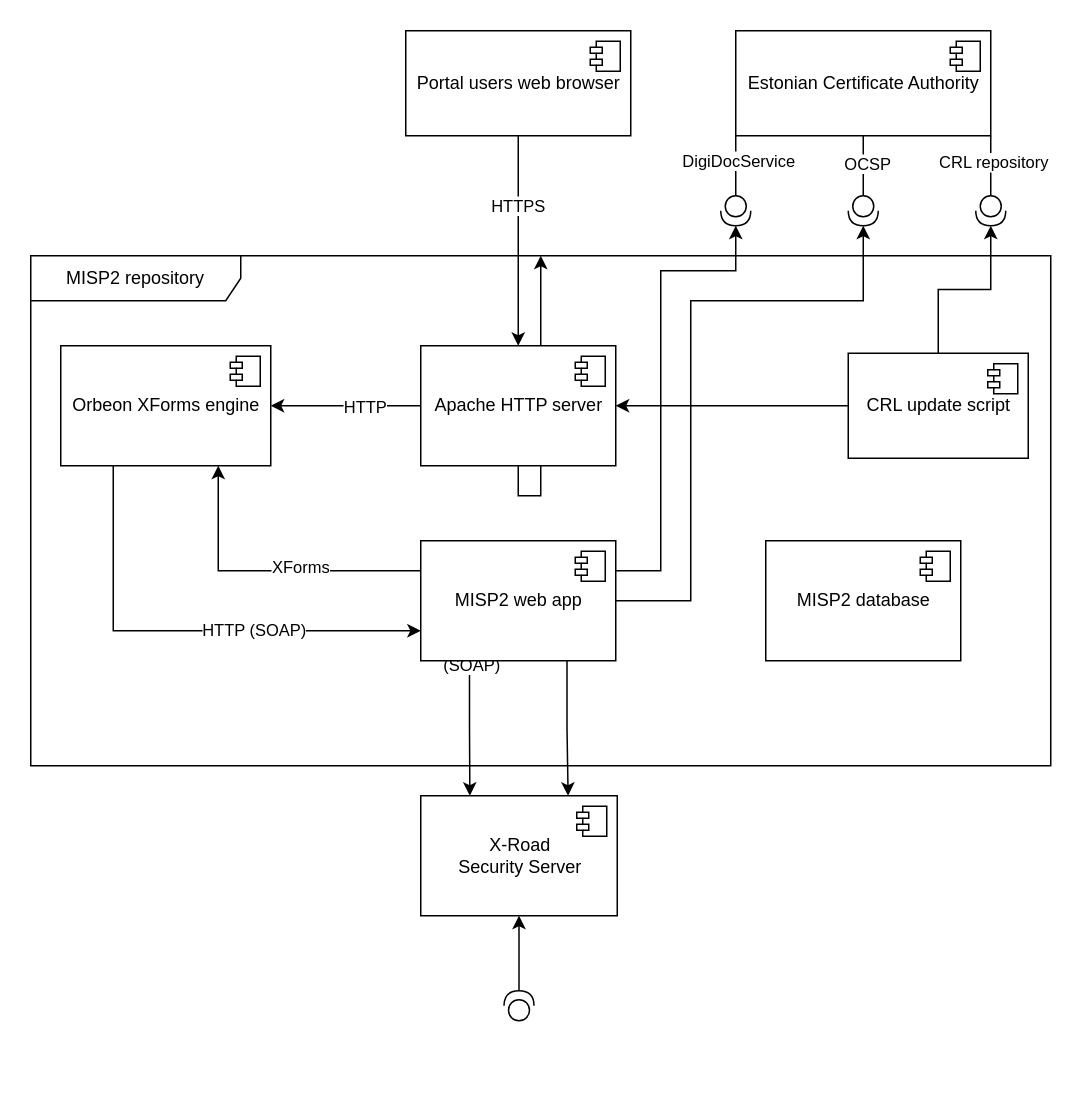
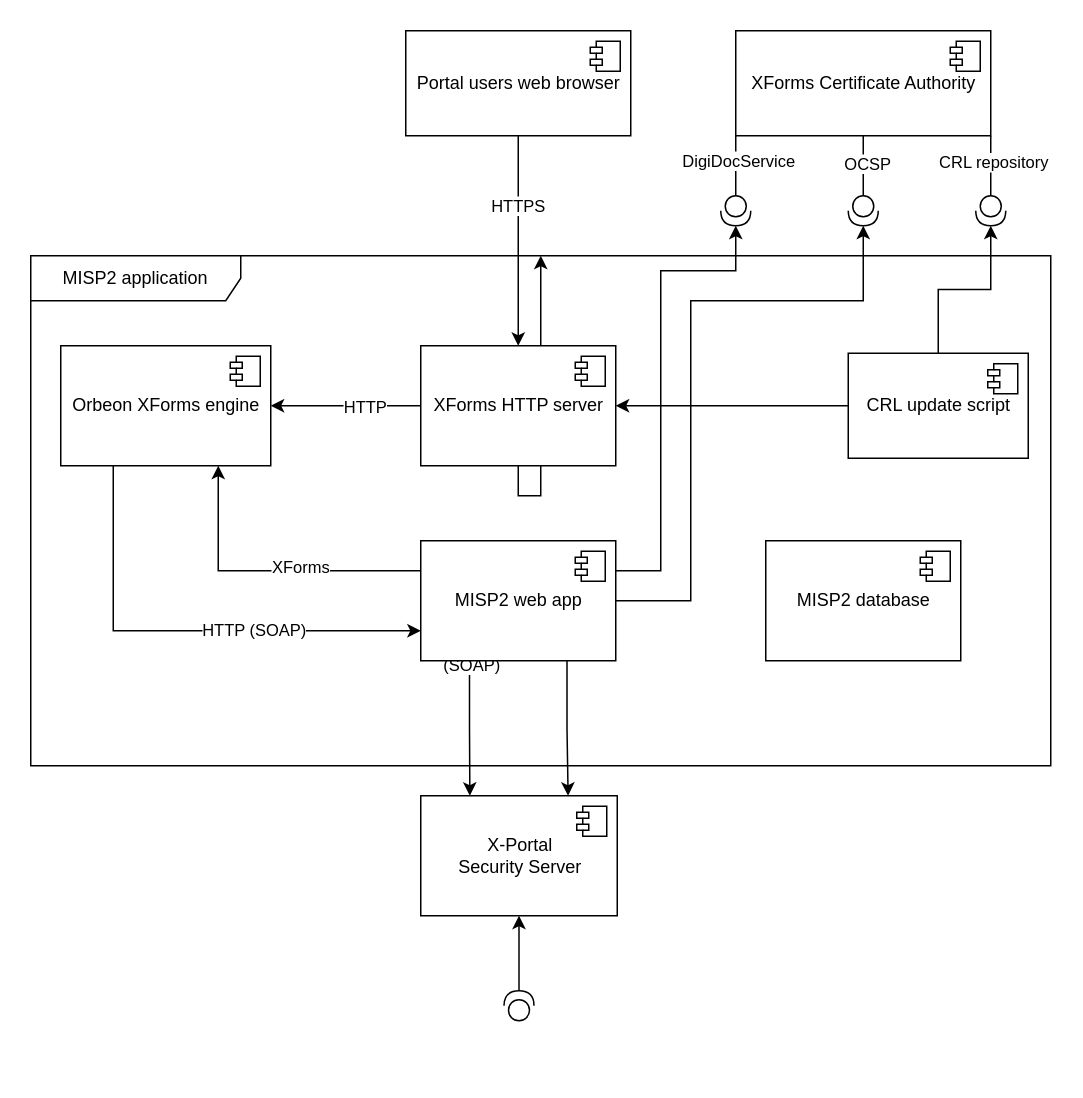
- <mxCell id="11" value="Estonian Certificate Authority" style="html=1;dropTarget=0;" vertex="1" parent="1"><mxGeometry x="490" y="20" width="170" height="70" as="geometry" /></mxCell>
+ <mxCell id="11" value="XForms Certificate Authority" style="html=1;dropTarget=0;" vertex="1" parent="1"><mxGeometry x="490" y="20" width="170" height="70" as="geometry" /></mxCell>
- <mxCell id="13" value="MISP2 repository" style="shape=umlFrame;whiteSpace=wrap;html=1;width=140;height=30;" vertex="1" parent="1"><mxGeometry x="20" y="170" width="680" height="340" as="geometry" /></mxCell>
+ <mxCell id="13" value="MISP2 application" style="shape=umlFrame;whiteSpace=wrap;html=1;width=140;height=30;" vertex="1" parent="1"><mxGeometry x="20" y="170" width="680" height="340" as="geometry" /></mxCell>
- <mxCell id="17" value="Apache HTTP server" style="html=1;dropTarget=0;" vertex="1" parent="1"><mxGeometry x="280" y="230" width="130" height="80" as="geometry" /></mxCell>
+ <mxCell id="17" value="XForms HTTP server" style="html=1;dropTarget=0;" vertex="1" parent="1"><mxGeometry x="280" y="230" width="130" height="80" as="geometry" /></mxCell>
- <mxCell id="35" value="X-Road&lt;br&gt;Security Server" style="html=1;dropTarget=0;" vertex="1" parent="1"><mxGeometry x="280" y="530" width="131" height="80" as="geometry" /></mxCell>
+ <mxCell id="35" value="X-Portal&lt;br&gt;Security Server" style="html=1;dropTarget=0;" vertex="1" parent="1"><mxGeometry x="280" y="530" width="131" height="80" as="geometry" /></mxCell>
